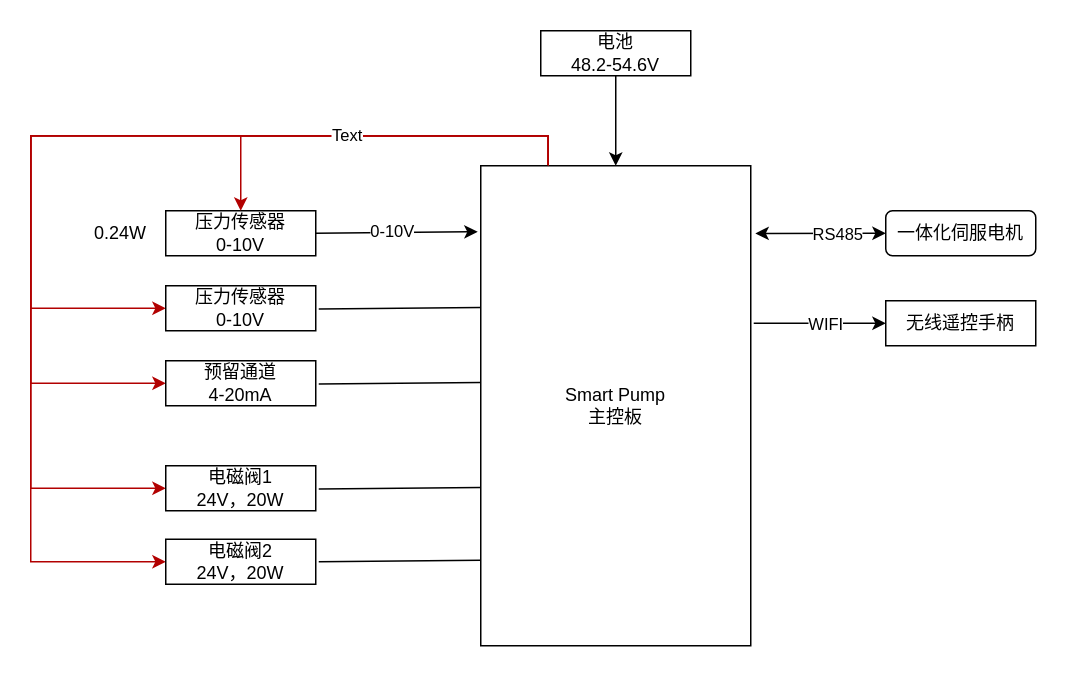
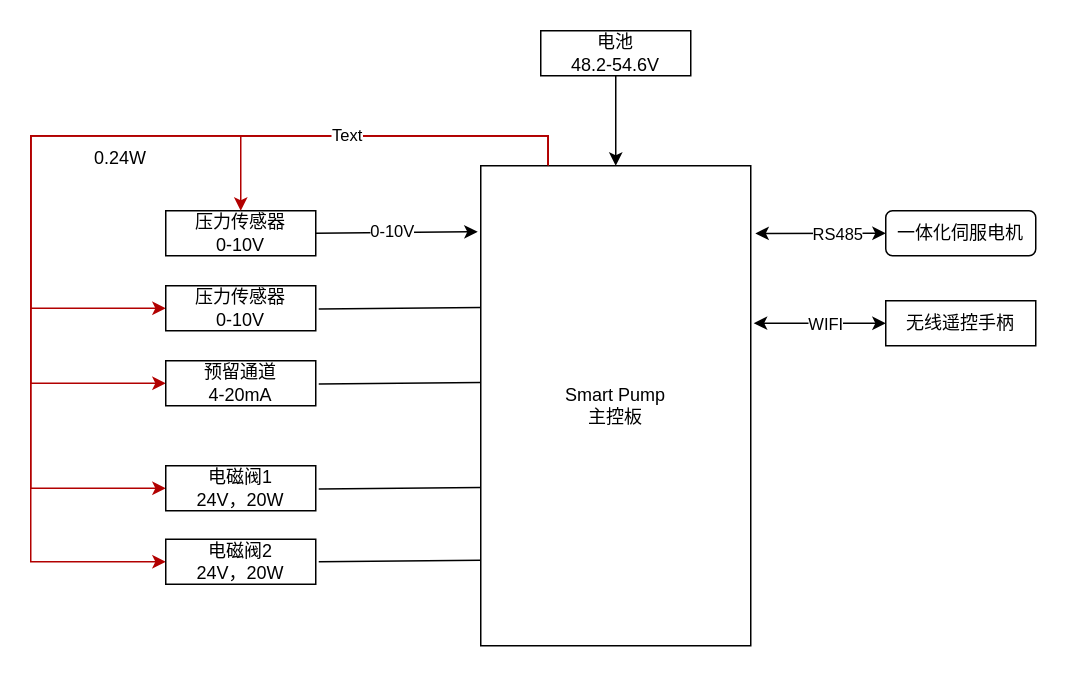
- <mxCell id="14" value="0.24W" style="text;html=1;align=center;verticalAlign=middle;whiteSpace=wrap;rounded=0;" vertex="1" parent="1"><mxGeometry x="50" y="140" width="60" height="30" as="geometry" /></mxCell>
+ <mxCell id="14" value="0.24W" style="text;html=1;align=center;verticalAlign=middle;whiteSpace=wrap;rounded=0;" vertex="1" parent="1"><mxGeometry x="50" y="90" width="60" height="30" as="geometry" /></mxCell>
- <mxCell id="23" style="edgeStyle=orthogonalEdgeStyle;rounded=0;orthogonalLoop=1;jettySize=auto;html=1;exitX=0;exitY=0.5;exitDx=0;exitDy=0;entryX=1.011;entryY=0.328;entryDx=0;entryDy=0;entryPerimeter=0;startArrow=classic;startFill=1;endArrow=none;" edge="1" parent="1" source="22" target="6"><mxGeometry relative="1" as="geometry" /></mxCell>
+ <mxCell id="23" style="edgeStyle=orthogonalEdgeStyle;rounded=0;orthogonalLoop=1;jettySize=auto;html=1;exitX=0;exitY=0.5;exitDx=0;exitDy=0;entryX=1.011;entryY=0.328;entryDx=0;entryDy=0;entryPerimeter=0;startArrow=classic;startFill=1;" edge="1" parent="1" source="22" target="6"><mxGeometry relative="1" as="geometry" /></mxCell>
